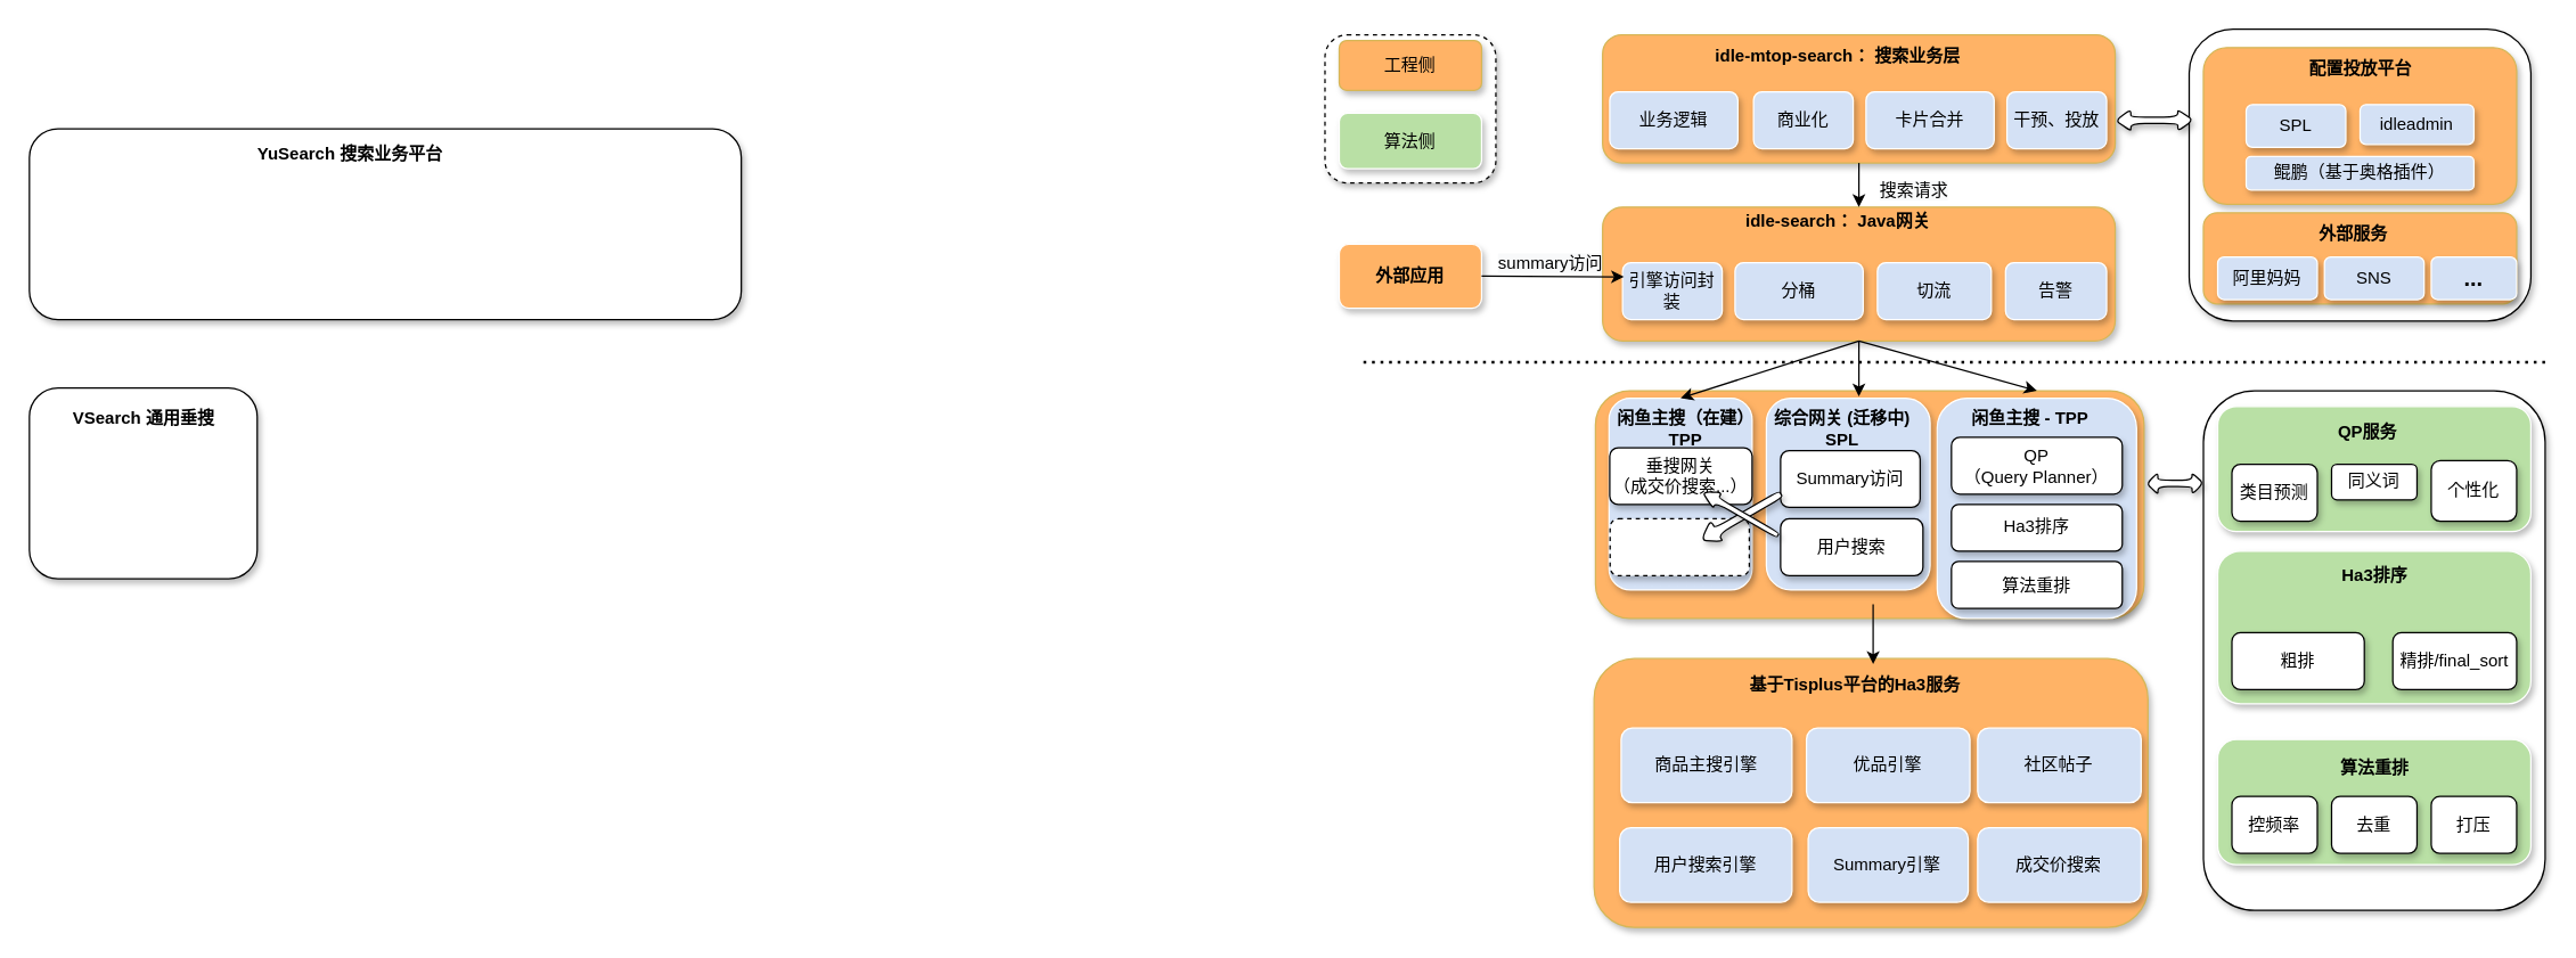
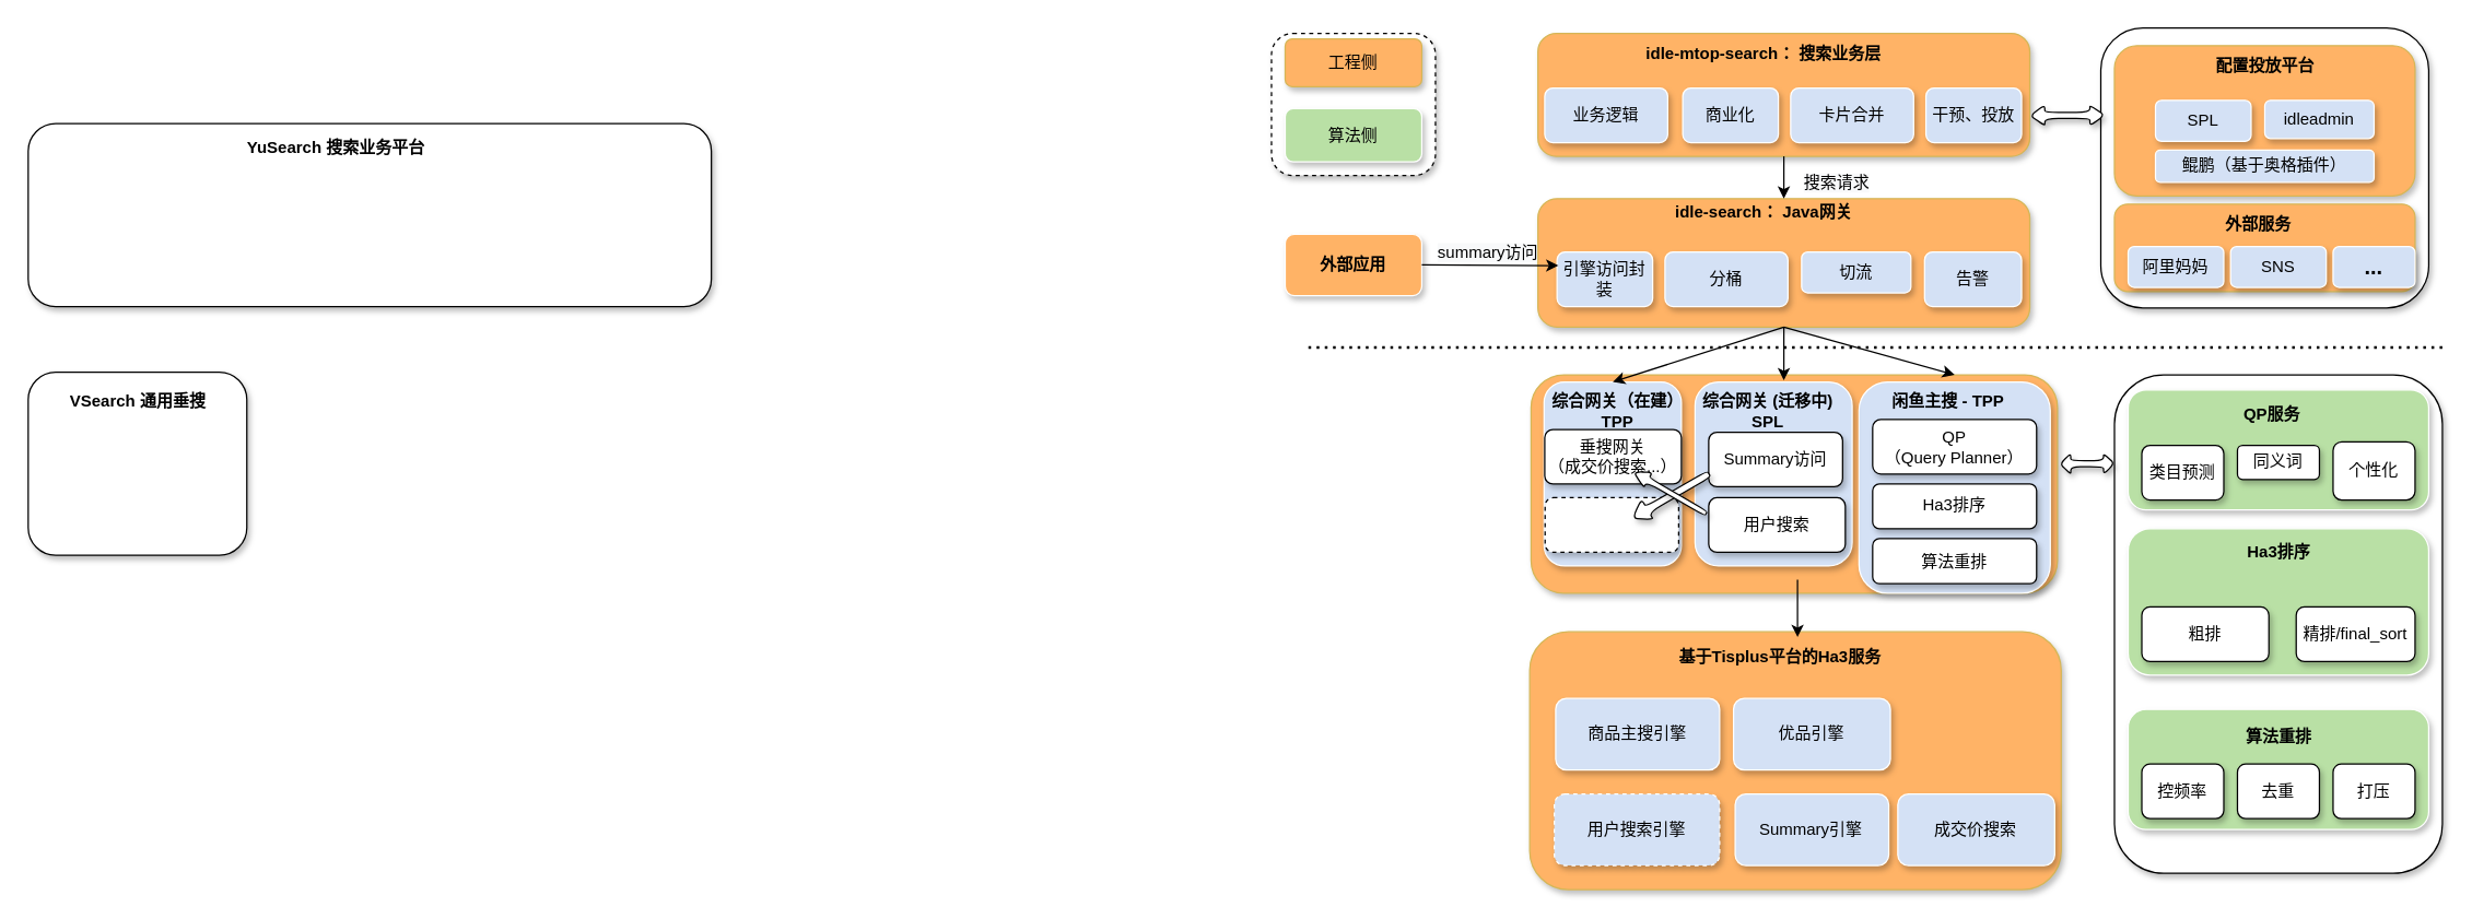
- <mxCell id="23" value="切流" style="rounded=1;whiteSpace=wrap;html=1;fillColor=#D4E1F5;strokeColor=#FFFFFF;shadow=1;" vertex="1" parent="1"><mxGeometry x="1318" y="184" width="80" height="40" as="geometry" /></mxCell>
+ <mxCell id="23" value="切流" style="rounded=1;whiteSpace=wrap;html=1;fillColor=#D4E1F5;strokeColor=#FFFFFF;shadow=1;" vertex="1" parent="1"><mxGeometry x="1318" y="184" width="80" height="30" as="geometry" /></mxCell>
- <mxCell id="37" value="&lt;b&gt;闲鱼主搜（在建）&lt;br&gt;TPP&lt;/b&gt;" style="text;html=1;resizable=0;autosize=1;align=center;verticalAlign=middle;points=[];fillColor=none;strokeColor=none;rounded=0;shadow=1;" vertex="1" parent="1"><mxGeometry x="1128" y="286" width="110" height="30" as="geometry" /></mxCell>
+ <mxCell id="37" value="&lt;b&gt;综合网关（在建）&lt;br&gt;TPP&lt;/b&gt;" style="text;html=1;resizable=0;autosize=1;align=center;verticalAlign=middle;points=[];fillColor=none;strokeColor=none;rounded=0;shadow=1;" vertex="1" parent="1"><mxGeometry x="1128" y="286" width="110" height="30" as="geometry" /></mxCell>
- <mxCell id="53" value="社区帖子" style="rounded=1;whiteSpace=wrap;html=1;fillColor=#D4E1F5;shadow=1;strokeColor=#FFFFFF;" vertex="1" parent="1"><mxGeometry x="1388.42" y="511" width="114.83" height="52.37" as="geometry" /></mxCell>
- <mxCell id="50" value="用户搜索引擎" style="rounded=1;whiteSpace=wrap;html=1;fillColor=#D4E1F5;shadow=1;strokeColor=#FFFFFF;" vertex="1" parent="1"><mxGeometry x="1137" y="581" width="121" height="52.37" as="geometry" /></mxCell>
+ <mxCell id="50" value="用户搜索引擎" style="rounded=1;whiteSpace=wrap;html=1;fillColor=#D4E1F5;shadow=1;strokeColor=#FFFFFF;dashed=1;" vertex="1" parent="1"><mxGeometry x="1137" y="581" width="121" height="52.37" as="geometry" /></mxCell>
